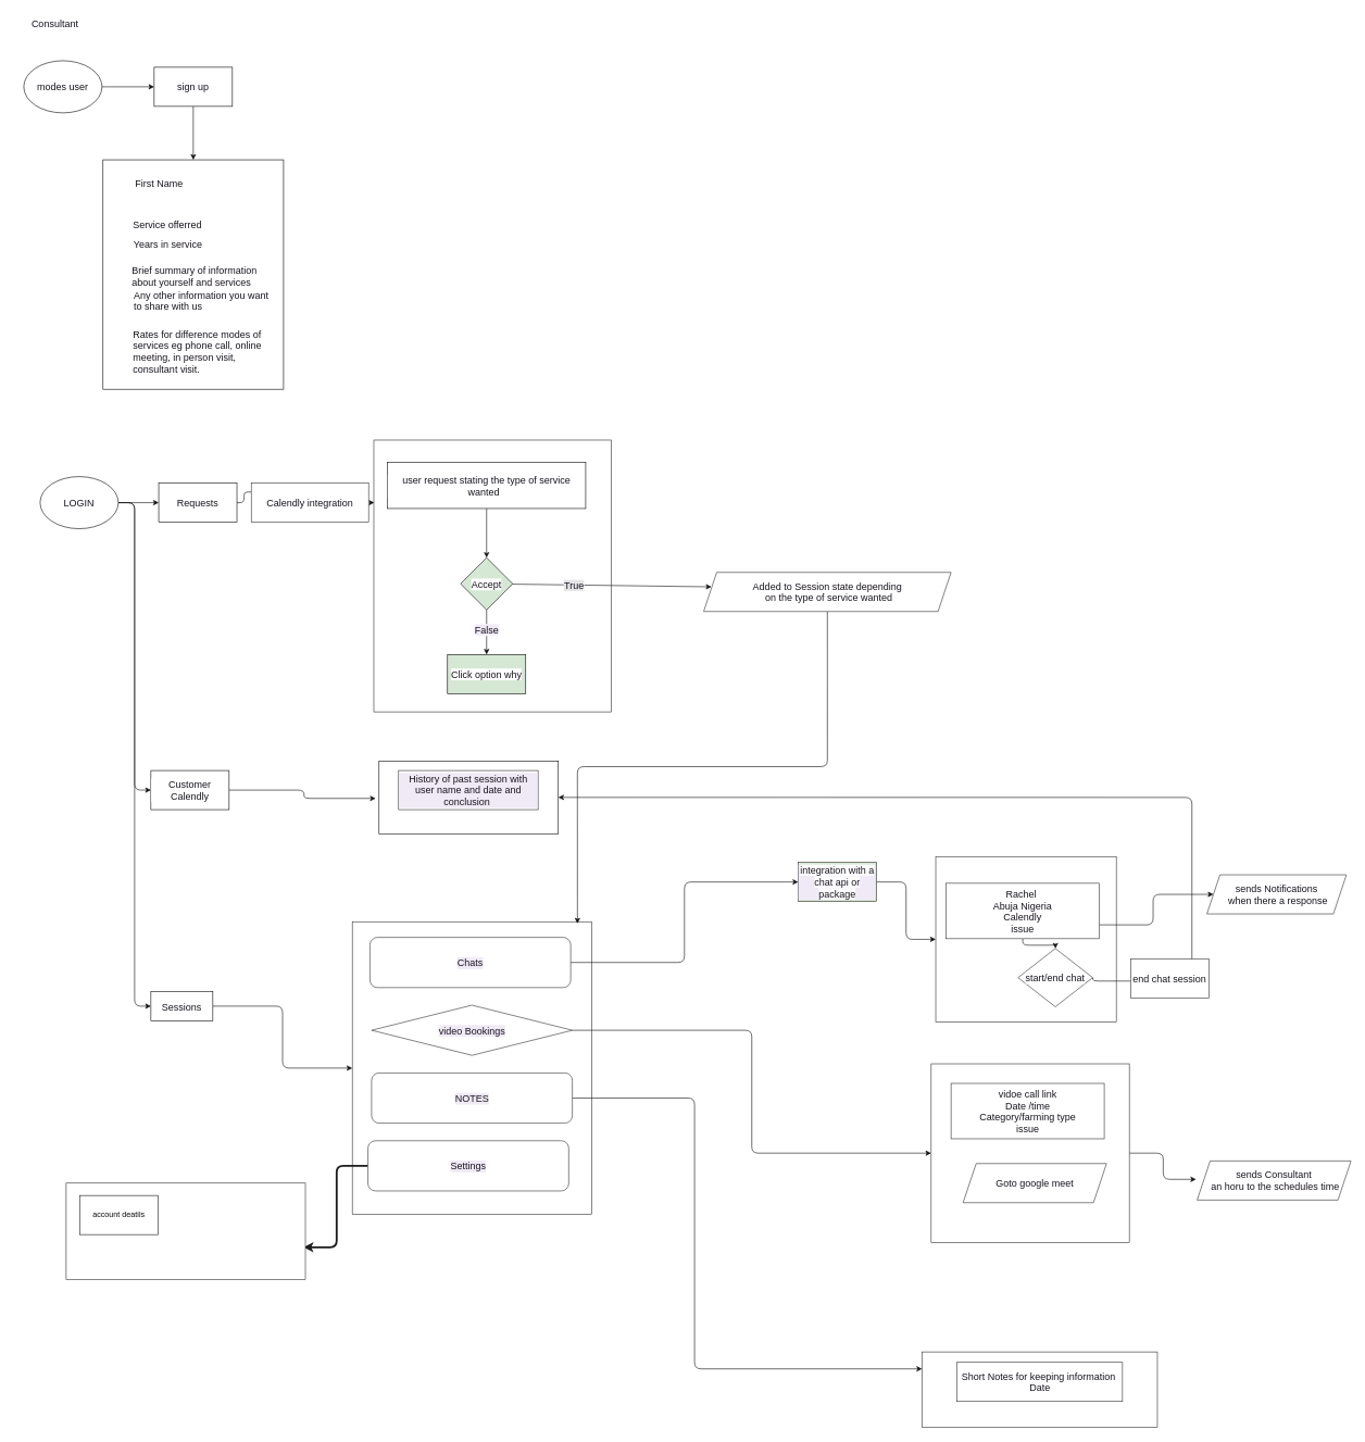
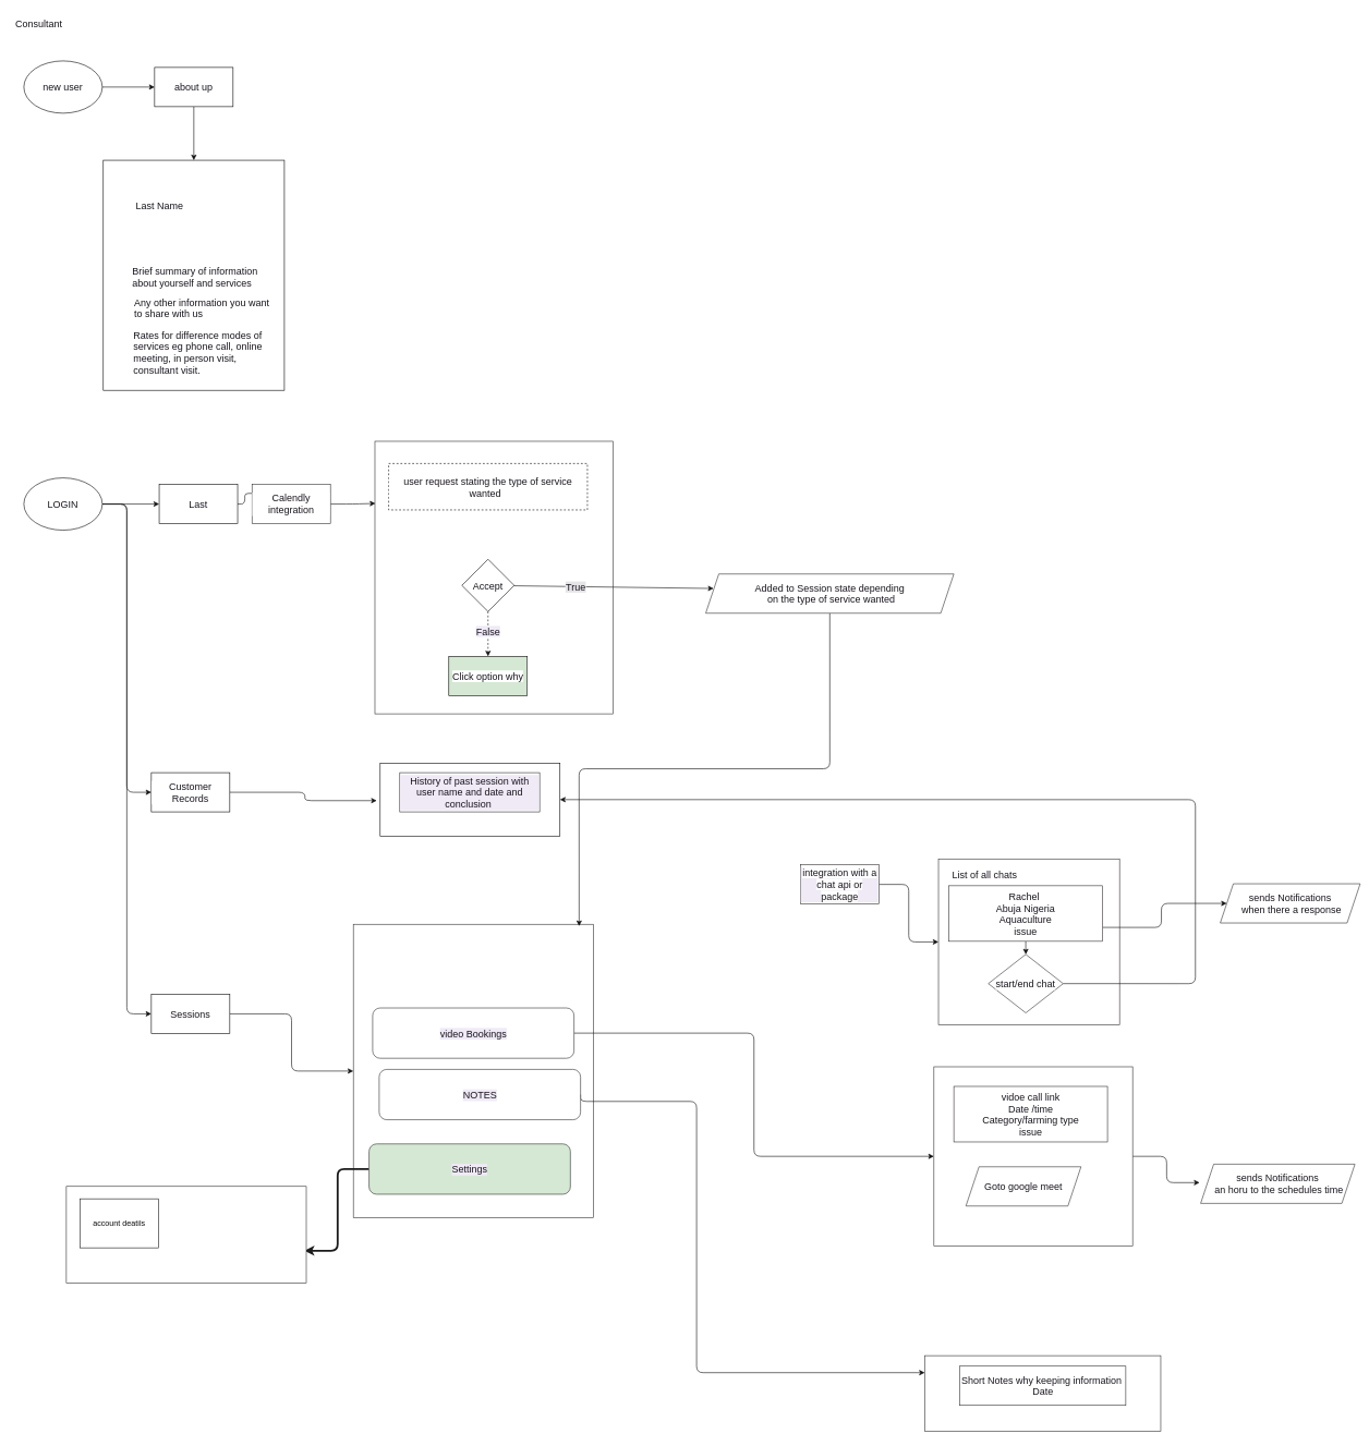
- <mxCell id="2" value="&lt;font style=&quot;font-size: 15px;&quot;&gt;Consultant&lt;/font&gt;" style="text;html=1;strokeColor=none;fillColor=none;align=center;verticalAlign=middle;whiteSpace=wrap;rounded=0;labelBackgroundColor=#FFFFFF;fontColor=#18141d;" parent="1" vertex="1"><mxGeometry x="45" y="20" width="78" height="30" as="geometry" /></mxCell>
+ <mxCell id="2" value="&lt;font style=&quot;font-size: 15px;&quot;&gt;Consultant&lt;/font&gt;" style="text;html=1;strokeColor=none;fillColor=none;align=center;verticalAlign=middle;whiteSpace=wrap;rounded=0;labelBackgroundColor=#FFFFFF;fontColor=#18141d;" parent="1" vertex="1"><mxGeometry x="20" y="20" width="78" height="30" as="geometry" /></mxCell>
- <mxCell id="4" value="modes user" style="ellipse;whiteSpace=wrap;html=1;labelBackgroundColor=#FFFFFF;strokeColor=#0d0c0c;fontSize=15;fontColor=#18141d;fillColor=#ffffff;" parent="1" vertex="1"><mxGeometry x="36" y="92" width="120" height="80" as="geometry" /></mxCell>
+ <mxCell id="4" value="new user" style="ellipse;whiteSpace=wrap;html=1;labelBackgroundColor=#FFFFFF;strokeColor=#0d0c0c;fontSize=15;fontColor=#18141d;fillColor=#ffffff;" parent="1" vertex="1"><mxGeometry x="36" y="92" width="120" height="80" as="geometry" /></mxCell>
- <mxCell id="6" value="sign up" style="whiteSpace=wrap;html=1;fontSize=15;fillColor=#ffffff;strokeColor=#0d0c0c;fontColor=#18141d;labelBackgroundColor=#FFFFFF;" parent="1" vertex="1"><mxGeometry x="236" y="102" width="120" height="60" as="geometry" /></mxCell>
+ <mxCell id="6" value="about up" style="whiteSpace=wrap;html=1;fontSize=15;fillColor=#ffffff;strokeColor=#0d0c0c;fontColor=#18141d;labelBackgroundColor=#FFFFFF;" parent="1" vertex="1"><mxGeometry x="236" y="102" width="120" height="60" as="geometry" /></mxCell>
- <mxCell id="9" value="First Name" style="text;html=1;strokeColor=none;fillColor=none;align=center;verticalAlign=middle;whiteSpace=wrap;rounded=0;labelBackgroundColor=#FFFFFF;fontSize=15;fontColor=#18141d;" parent="1" vertex="1"><mxGeometry x="198" y="265" width="92" height="30" as="geometry" /></mxCell>
+ <mxCell id="8" value="Last Name" style="text;html=1;strokeColor=none;fillColor=none;align=center;verticalAlign=middle;whiteSpace=wrap;rounded=0;labelBackgroundColor=#FFFFFF;fontSize=15;fontColor=#18141d;" parent="1" vertex="1"><mxGeometry x="198" y="299" width="92" height="30" as="geometry" /></mxCell>
- <mxCell id="10" value="Service offerred" style="text;html=1;strokeColor=none;fillColor=none;align=center;verticalAlign=middle;whiteSpace=wrap;rounded=0;labelBackgroundColor=#FFFFFF;fontSize=15;fontColor=#18141d;" parent="1" vertex="1"><mxGeometry x="202" y="329" width="109" height="30" as="geometry" /></mxCell>
- <mxCell id="11" value="Years in service" style="text;html=1;strokeColor=none;fillColor=none;align=center;verticalAlign=middle;whiteSpace=wrap;rounded=0;labelBackgroundColor=#FFFFFF;fontSize=15;fontColor=#18141d;" parent="1" vertex="1"><mxGeometry x="203" y="359" width="109" height="30" as="geometry" /></mxCell>
- <mxCell id="12" value="Any other information you want to share with us" style="text;html=1;strokeColor=none;fillColor=none;align=left;verticalAlign=middle;whiteSpace=wrap;rounded=0;labelBackgroundColor=#FFFFFF;fontSize=15;fontColor=#18141d;" parent="1" vertex="1"><mxGeometry x="203" y="445" width="213" height="30" as="geometry" /></mxCell>
+ <mxCell id="12" value="Any other information you want to share with us" style="text;html=1;strokeColor=none;fillColor=none;align=left;verticalAlign=middle;whiteSpace=wrap;rounded=0;labelBackgroundColor=#FFFFFF;fontSize=15;fontColor=#18141d;" parent="1" vertex="1"><mxGeometry x="203" y="455" width="213" height="30" as="geometry" /></mxCell>
- <mxCell id="28" value="user request stating the type of service wanted&amp;nbsp;&amp;nbsp;" style="rounded=0;whiteSpace=wrap;html=1;labelBackgroundColor=#FFFFFF;strokeColor=#0d0c0c;fontSize=15;fontColor=#18141d;fillColor=#ffffff;align=center;" parent="1" vertex="1"><mxGeometry x="594" y="708" width="304" height="71" as="geometry" /></mxCell>
+ <mxCell id="28" value="user request stating the type of service wanted&amp;nbsp;&amp;nbsp;" style="rounded=0;whiteSpace=wrap;html=1;labelBackgroundColor=#FFFFFF;strokeColor=#0d0c0c;fontSize=15;fontColor=#18141d;fillColor=#ffffff;align=center;dashed=1;" parent="1" vertex="1"><mxGeometry x="594" y="708" width="304" height="71" as="geometry" /></mxCell>
- <mxCell id="19" value="LOGIN" style="ellipse;whiteSpace=wrap;html=1;labelBackgroundColor=#FFFFFF;strokeColor=#0d0c0c;fontSize=15;fontColor=#18141d;fillColor=#ffffff;" parent="1" vertex="1"><mxGeometry x="61" y="730" width="120" height="80" as="geometry" /></mxCell>
+ <mxCell id="19" value="LOGIN" style="ellipse;whiteSpace=wrap;html=1;labelBackgroundColor=#FFFFFF;strokeColor=#0d0c0c;fontSize=15;fontColor=#18141d;fillColor=#ffffff;" parent="1" vertex="1"><mxGeometry x="36" y="730" width="120" height="80" as="geometry" /></mxCell>
- <mxCell id="21" value="Requests" style="whiteSpace=wrap;html=1;fontSize=15;fillColor=#ffffff;strokeColor=#0d0c0c;fontColor=#18141d;labelBackgroundColor=#FFFFFF;" parent="1" vertex="1"><mxGeometry x="243" y="740" width="120" height="60" as="geometry" /></mxCell>
+ <mxCell id="21" value="Last" style="whiteSpace=wrap;html=1;fontSize=15;fillColor=#ffffff;strokeColor=#0d0c0c;fontColor=#18141d;labelBackgroundColor=#FFFFFF;" parent="1" vertex="1"><mxGeometry x="243" y="740" width="120" height="60" as="geometry" /></mxCell>
- <mxCell id="62" value="Calendly integration" style="rounded=0;whiteSpace=wrap;html=1;labelBackgroundColor=#ffffff;strokeColor=#373434;fontSize=15;fontColor=#18141d;fillColor=#ffffff;" parent="1" vertex="1"><mxGeometry x="385" y="740" width="180" height="60" as="geometry" /></mxCell>
+ <mxCell id="62" value="Calendly integration" style="rounded=0;whiteSpace=wrap;html=1;labelBackgroundColor=#ffffff;strokeColor=#373434;fontSize=15;fontColor=#18141d;fillColor=#ffffff;" parent="1" vertex="1"><mxGeometry x="385" y="740" width="120" height="60" as="geometry" /></mxCell>
- <mxCell id="27" style="edgeStyle=none;html=1;exitX=0.5;exitY=1;exitDx=0;exitDy=0;entryX=0.5;entryY=0;entryDx=0;entryDy=0;strokeColor=#121212;fontSize=15;fontColor=#18141d;" parent="1" source="28" target="29" edge="1"><mxGeometry relative="1" as="geometry" /></mxCell>
- <mxCell id="29" value="Accept" style="rhombus;whiteSpace=wrap;html=1;fontSize=15;align=center;fillColor=#d5e8d4;strokeColor=#0d0c0c;fontColor=#18141d;rounded=0;labelBackgroundColor=#FFFFFF;" parent="1" vertex="1"><mxGeometry x="706" y="854.5" width="80" height="80" as="geometry" /></mxCell>
+ <mxCell id="29" value="Accept" style="rhombus;whiteSpace=wrap;html=1;fontSize=15;align=center;fillColor=#ffffff;strokeColor=#0d0c0c;fontColor=#18141d;rounded=0;labelBackgroundColor=#FFFFFF;" parent="1" vertex="1"><mxGeometry x="706" y="854.5" width="80" height="80" as="geometry" /></mxCell>
- <mxCell id="32" value="" style="edgeStyle=none;html=1;strokeColor=#121212;fontSize=15;fontColor=#18141d;" parent="1" source="29" target="34" edge="1"><mxGeometry relative="1" as="geometry" /></mxCell>
+ <mxCell id="32" value="" style="edgeStyle=none;html=1;strokeColor=#121212;fontSize=15;fontColor=#18141d;dashed=1;" parent="1" source="29" target="34" edge="1"><mxGeometry relative="1" as="geometry" /></mxCell>
- <mxCell id="23" value="Customer Calendly" style="rounded=0;whiteSpace=wrap;html=1;labelBackgroundColor=#FFFFFF;strokeColor=#0d0c0c;fontSize=15;fontColor=#18141d;fillColor=#ffffff;" parent="1" vertex="1"><mxGeometry x="231" y="1181" width="120" height="60" as="geometry" /></mxCell>
+ <mxCell id="23" value="Customer Records" style="rounded=0;whiteSpace=wrap;html=1;labelBackgroundColor=#FFFFFF;strokeColor=#0d0c0c;fontSize=15;fontColor=#18141d;fillColor=#ffffff;" parent="1" vertex="1"><mxGeometry x="231" y="1181" width="120" height="60" as="geometry" /></mxCell>
+ <mxCell id="49" value="List of all chats" style="text;html=1;strokeColor=none;fillColor=none;align=center;verticalAlign=middle;whiteSpace=wrap;rounded=0;labelBackgroundColor=#ffffff;fontSize=15;fontColor=#18141d;" parent="1" vertex="1"><mxGeometry x="1448" y="1322" width="116" height="30" as="geometry" /></mxCell>
- <mxCell id="37" style="edgeStyle=orthogonalEdgeStyle;html=1;exitX=1;exitY=0.5;exitDx=0;exitDy=0;entryX=0;entryY=0.5;entryDx=0;entryDy=0;strokeColor=#121212;fontSize=15;fontColor=#18141d;" parent="1" source="38" target="44" edge="1"><mxGeometry relative="1" as="geometry" /></mxCell>
- <mxCell id="44" value="&lt;span style=&quot;background-color: rgb(255, 255, 255);&quot;&gt;integration with a chat api or package&lt;/span&gt;" style="rounded=0;whiteSpace=wrap;html=1;labelBackgroundColor=#efeaf6;strokeColor=#373434;fontSize=15;fontColor=#18141d;fillColor=#d5e8d4;" parent="1" vertex="1"><mxGeometry x="1224" y="1322" width="120" height="60" as="geometry" /></mxCell>
+ <mxCell id="44" value="&lt;span style=&quot;background-color: rgb(255, 255, 255);&quot;&gt;integration with a chat api or package&lt;/span&gt;" style="rounded=0;whiteSpace=wrap;html=1;labelBackgroundColor=#efeaf6;strokeColor=#373434;fontSize=15;fontColor=#18141d;fillColor=#ffffff;" parent="1" vertex="1"><mxGeometry x="1224" y="1322" width="120" height="60" as="geometry" /></mxCell>
- <mxCell id="59" value="sends Notifications&lt;br&gt;&amp;nbsp;when there a response" style="shape=parallelogram;perimeter=parallelogramPerimeter;whiteSpace=wrap;html=1;fixedSize=1;labelBackgroundColor=#ffffff;strokeColor=#373434;fontSize=15;fontColor=#18141d;fillColor=#ffffff;" parent="1" vertex="1"><mxGeometry x="1851" y="1341" width="214" height="60" as="geometry" /></mxCell>
+ <mxCell id="59" value="sends Notifications&lt;br&gt;&amp;nbsp;when there a response" style="shape=parallelogram;perimeter=parallelogramPerimeter;whiteSpace=wrap;html=1;fixedSize=1;labelBackgroundColor=#ffffff;strokeColor=#373434;fontSize=15;fontColor=#18141d;fillColor=#ffffff;" parent="1" vertex="1"><mxGeometry x="1866" y="1351" width="214" height="60" as="geometry" /></mxCell>
- <mxCell id="48" value="Rachel&amp;nbsp; &lt;br&gt;Abuja Nigeria&lt;br&gt;Calendly&lt;br&gt;issue" style="rounded=0;whiteSpace=wrap;html=1;labelBackgroundColor=#ffffff;strokeColor=#373434;fontSize=15;fontColor=#18141d;fillColor=#ffffff;" parent="1" vertex="1"><mxGeometry x="1451" y="1354" width="235" height="85" as="geometry" /></mxCell>
+ <mxCell id="48" value="Rachel&amp;nbsp; &lt;br&gt;Abuja Nigeria&lt;br&gt;Aquaculture&lt;br&gt;issue" style="rounded=0;whiteSpace=wrap;html=1;labelBackgroundColor=#ffffff;strokeColor=#373434;fontSize=15;fontColor=#18141d;fillColor=#ffffff;" parent="1" vertex="1"><mxGeometry x="1451" y="1354" width="235" height="85" as="geometry" /></mxCell>
- <mxCell id="38" value="Chats" style="rounded=1;whiteSpace=wrap;html=1;labelBackgroundColor=#efeaf6;strokeColor=#373434;fontSize=15;fontColor=#18141d;fillColor=#ffffff;" parent="1" vertex="1"><mxGeometry x="567" y="1437" width="308" height="77" as="geometry" /></mxCell>
- <mxCell id="53" value="start/end chat" style="rhombus;whiteSpace=wrap;html=1;fontSize=15;fillColor=#ffffff;strokeColor=#373434;fontColor=#18141d;rounded=0;labelBackgroundColor=#ffffff;" parent="1" vertex="1"><mxGeometry x="1561.25" y="1454" width="114.5" height="89.5" as="geometry" /></mxCell>
+ <mxCell id="53" value="start/end chat" style="rhombus;whiteSpace=wrap;html=1;fontSize=15;fillColor=#ffffff;strokeColor=#373434;fontColor=#18141d;rounded=0;labelBackgroundColor=#ffffff;" parent="1" vertex="1"><mxGeometry x="1511.25" y="1459" width="114.5" height="89.5" as="geometry" /></mxCell>
- <mxCell id="54" value="end chat session" style="rounded=0;whiteSpace=wrap;html=1;labelBackgroundColor=#ffffff;strokeColor=#373434;fontSize=15;fontColor=#18141d;fillColor=#ffffff;" parent="1" vertex="1"><mxGeometry x="1734" y="1470" width="120" height="60" as="geometry" /></mxCell>
- <mxCell id="25" value="Sessions" style="rounded=0;whiteSpace=wrap;html=1;labelBackgroundColor=#FFFFFF;strokeColor=#0d0c0c;fontSize=15;fontColor=#18141d;fillColor=#ffffff;" parent="1" vertex="1"><mxGeometry x="231" y="1520" width="95" height="45" as="geometry" /></mxCell>
+ <mxCell id="25" value="Sessions" style="rounded=0;whiteSpace=wrap;html=1;labelBackgroundColor=#FFFFFF;strokeColor=#0d0c0c;fontSize=15;fontColor=#18141d;fillColor=#ffffff;" parent="1" vertex="1"><mxGeometry x="231" y="1520" width="120" height="60" as="geometry" /></mxCell>
- <mxCell id="40" value="video Bookings" style="rhombus;whiteSpace=wrap;html=1;labelBackgroundColor=#efeaf6;strokeColor=#373434;fontSize=15;fontColor=#18141d;fillColor=#ffffff;" parent="1" vertex="1"><mxGeometry x="569.5" y="1541" width="308" height="77" as="geometry" /></mxCell>
+ <mxCell id="40" value="video Bookings" style="rounded=1;whiteSpace=wrap;html=1;labelBackgroundColor=#efeaf6;strokeColor=#373434;fontSize=15;fontColor=#18141d;fillColor=#ffffff;" parent="1" vertex="1"><mxGeometry x="569.5" y="1541" width="308" height="77" as="geometry" /></mxCell>
- <mxCell id="42" value="NOTES" style="rounded=1;whiteSpace=wrap;html=1;labelBackgroundColor=#efeaf6;strokeColor=#373434;fontSize=15;fontColor=#18141d;fillColor=#ffffff;" parent="1" vertex="1"><mxGeometry x="569.5" y="1645" width="308" height="77" as="geometry" /></mxCell>
+ <mxCell id="42" value="NOTES" style="rounded=1;whiteSpace=wrap;html=1;labelBackgroundColor=#efeaf6;strokeColor=#373434;fontSize=15;fontColor=#18141d;fillColor=#ffffff;" parent="1" vertex="1"><mxGeometry x="579.5" y="1635" width="308" height="77" as="geometry" /></mxCell>
- <mxCell id="66" value="Settings" style="rounded=1;whiteSpace=wrap;html=1;labelBackgroundColor=#efeaf6;strokeColor=#373434;fontSize=15;fontColor=#18141d;fillColor=#ffffff;" vertex="1" parent="1"><mxGeometry x="564" y="1749" width="308" height="77" as="geometry" /></mxCell>
+ <mxCell id="66" value="Settings" style="rounded=1;whiteSpace=wrap;html=1;labelBackgroundColor=#efeaf6;strokeColor=#373434;fontSize=15;fontColor=#18141d;fillColor=#d5e8d4;" vertex="1" parent="1"><mxGeometry x="564" y="1749" width="308" height="77" as="geometry" /></mxCell>
- <mxCell id="60" value="sends Consultant&lt;br&gt;&amp;nbsp;an horu to the schedules time" style="shape=parallelogram;perimeter=parallelogramPerimeter;whiteSpace=wrap;html=1;fixedSize=1;labelBackgroundColor=#ffffff;strokeColor=#373434;fontSize=15;fontColor=#18141d;fillColor=#ffffff;" parent="1" vertex="1"><mxGeometry x="1836" y="1780" width="236" height="60" as="geometry" /></mxCell>
+ <mxCell id="60" value="sends Notifications&lt;br&gt;&amp;nbsp;an horu to the schedules time" style="shape=parallelogram;perimeter=parallelogramPerimeter;whiteSpace=wrap;html=1;fixedSize=1;labelBackgroundColor=#ffffff;strokeColor=#373434;fontSize=15;fontColor=#18141d;fillColor=#ffffff;" parent="1" vertex="1"><mxGeometry x="1836" y="1780" width="236" height="60" as="geometry" /></mxCell>
- <mxCell id="58" value="Goto google meet" style="shape=parallelogram;perimeter=parallelogramPerimeter;whiteSpace=wrap;html=1;fixedSize=1;labelBackgroundColor=#ffffff;strokeColor=#373434;fontSize=15;fontColor=#18141d;fillColor=#ffffff;" parent="1" vertex="1"><mxGeometry x="1477" y="1784" width="220" height="60" as="geometry" /></mxCell>
+ <mxCell id="58" value="Goto google meet" style="shape=parallelogram;perimeter=parallelogramPerimeter;whiteSpace=wrap;html=1;fixedSize=1;labelBackgroundColor=#ffffff;strokeColor=#373434;fontSize=15;fontColor=#18141d;fillColor=#ffffff;" parent="1" vertex="1"><mxGeometry x="1477" y="1784" width="176" height="60" as="geometry" /></mxCell>
- <mxCell id="68" value="&lt;font color=&quot;#0d0c0c&quot;&gt;account deatils&lt;/font&gt;" style="rounded=0;whiteSpace=wrap;html=1;fillColor=#ffffff;strokeColor=#1d1b1b;" vertex="1" parent="1"><mxGeometry x="122" y="1833" width="120" height="60" as="geometry" /></mxCell>
+ <mxCell id="68" value="&lt;font color=&quot;#0d0c0c&quot;&gt;account deatils&lt;/font&gt;" style="rounded=0;whiteSpace=wrap;html=1;fillColor=#ffffff;strokeColor=#1d1b1b;" vertex="1" parent="1"><mxGeometry x="122" y="1833" width="120" height="75" as="geometry" /></mxCell>
- <mxCell id="64" value="Short Notes for keeping information&amp;nbsp;&lt;br&gt;Date" style="rounded=0;whiteSpace=wrap;html=1;labelBackgroundColor=#ffffff;strokeColor=#373434;fontSize=15;fontColor=#18141d;fillColor=#ffffff;" parent="1" vertex="1"><mxGeometry x="1467.5" y="2089" width="254" height="60" as="geometry" /></mxCell>
+ <mxCell id="64" value="Short Notes why keeping information&amp;nbsp;&lt;br&gt;Date" style="rounded=0;whiteSpace=wrap;html=1;labelBackgroundColor=#ffffff;strokeColor=#373434;fontSize=15;fontColor=#18141d;fillColor=#ffffff;" parent="1" vertex="1"><mxGeometry x="1467.5" y="2089" width="254" height="60" as="geometry" /></mxCell>
